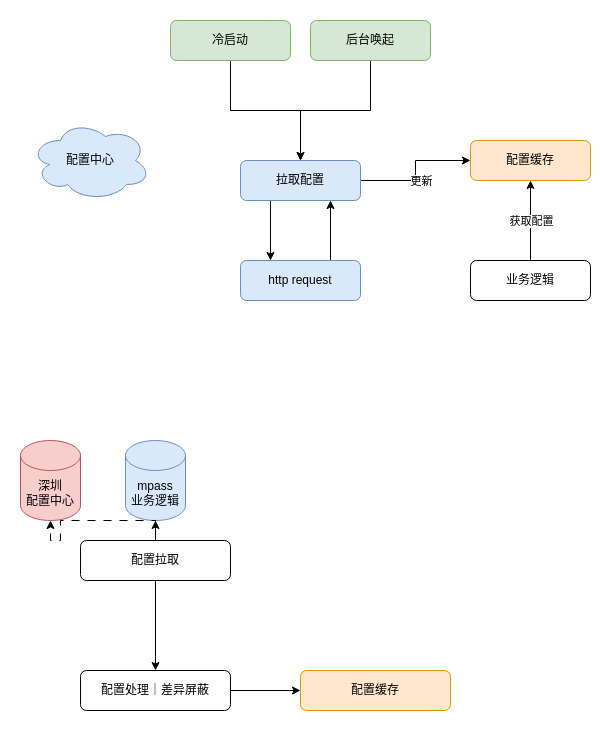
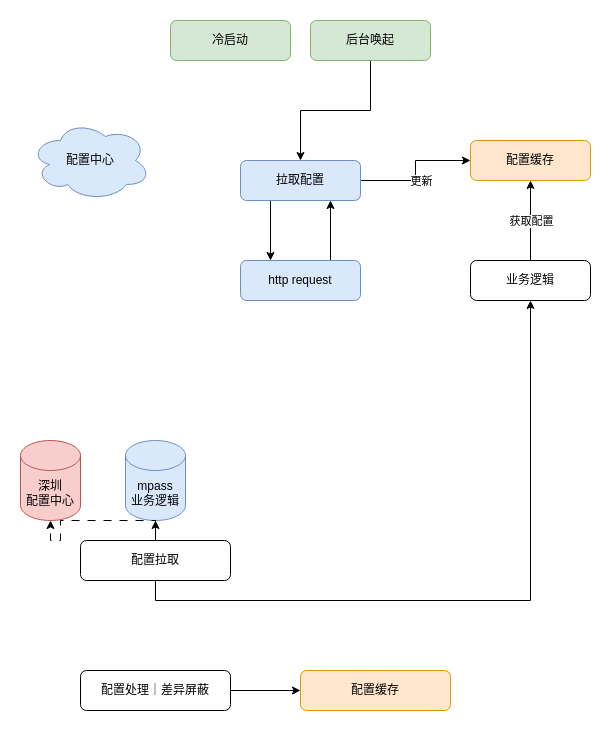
- <mxCell id="4" value="" style="edgeStyle=orthogonalEdgeStyle;rounded=0;orthogonalLoop=1;jettySize=auto;html=1;" edge="1" parent="1" source="5" target="9"><mxGeometry relative="1" as="geometry" /></mxCell>
- <mxCell id="19" style="edgeStyle=orthogonalEdgeStyle;rounded=0;orthogonalLoop=1;jettySize=auto;html=1;exitX=0.5;exitY=1;exitDx=0;exitDy=0;entryX=0.5;entryY=0;entryDx=0;entryDy=0;" edge="1" parent="1" source="20" target="24"><mxGeometry relative="1" as="geometry" /></mxCell>
+ <mxCell id="19" style="edgeStyle=orthogonalEdgeStyle;rounded=0;orthogonalLoop=1;jettySize=auto;html=1;exitX=0.5;exitY=1;exitDx=0;exitDy=0;" edge="1" parent="1" source="20" target="13"><mxGeometry relative="1" as="geometry" /></mxCell>
